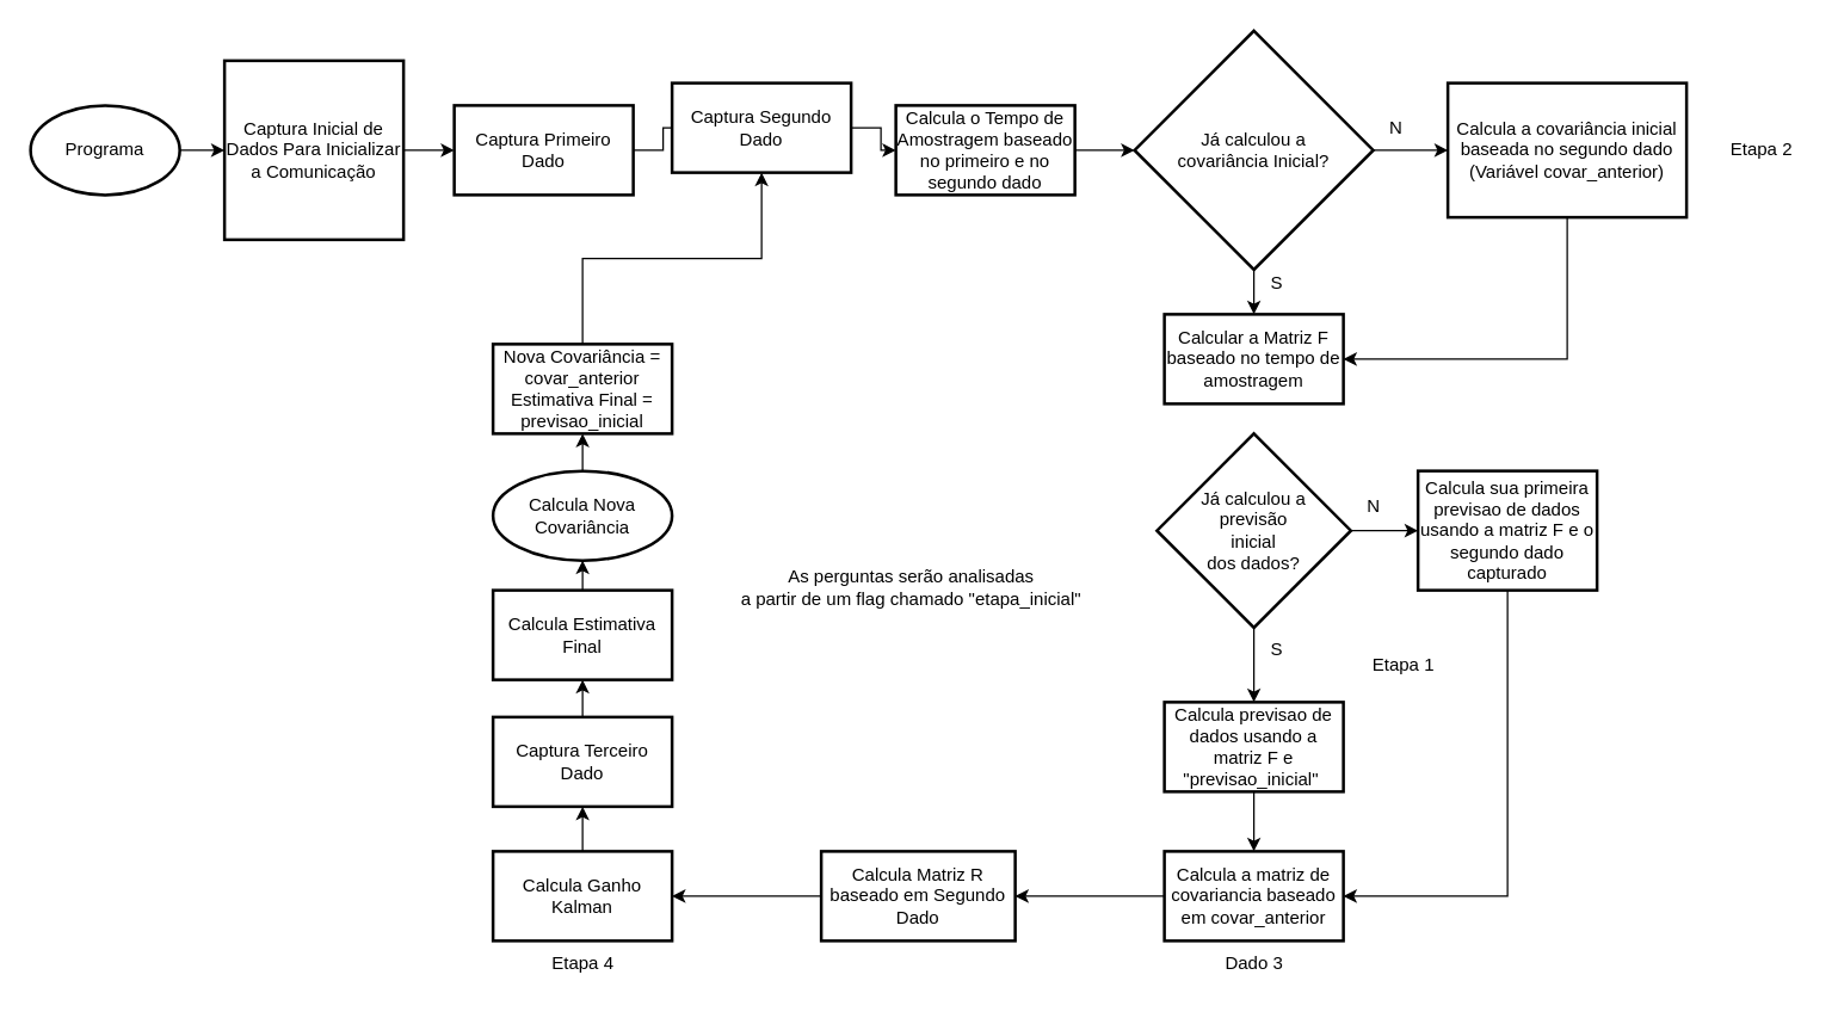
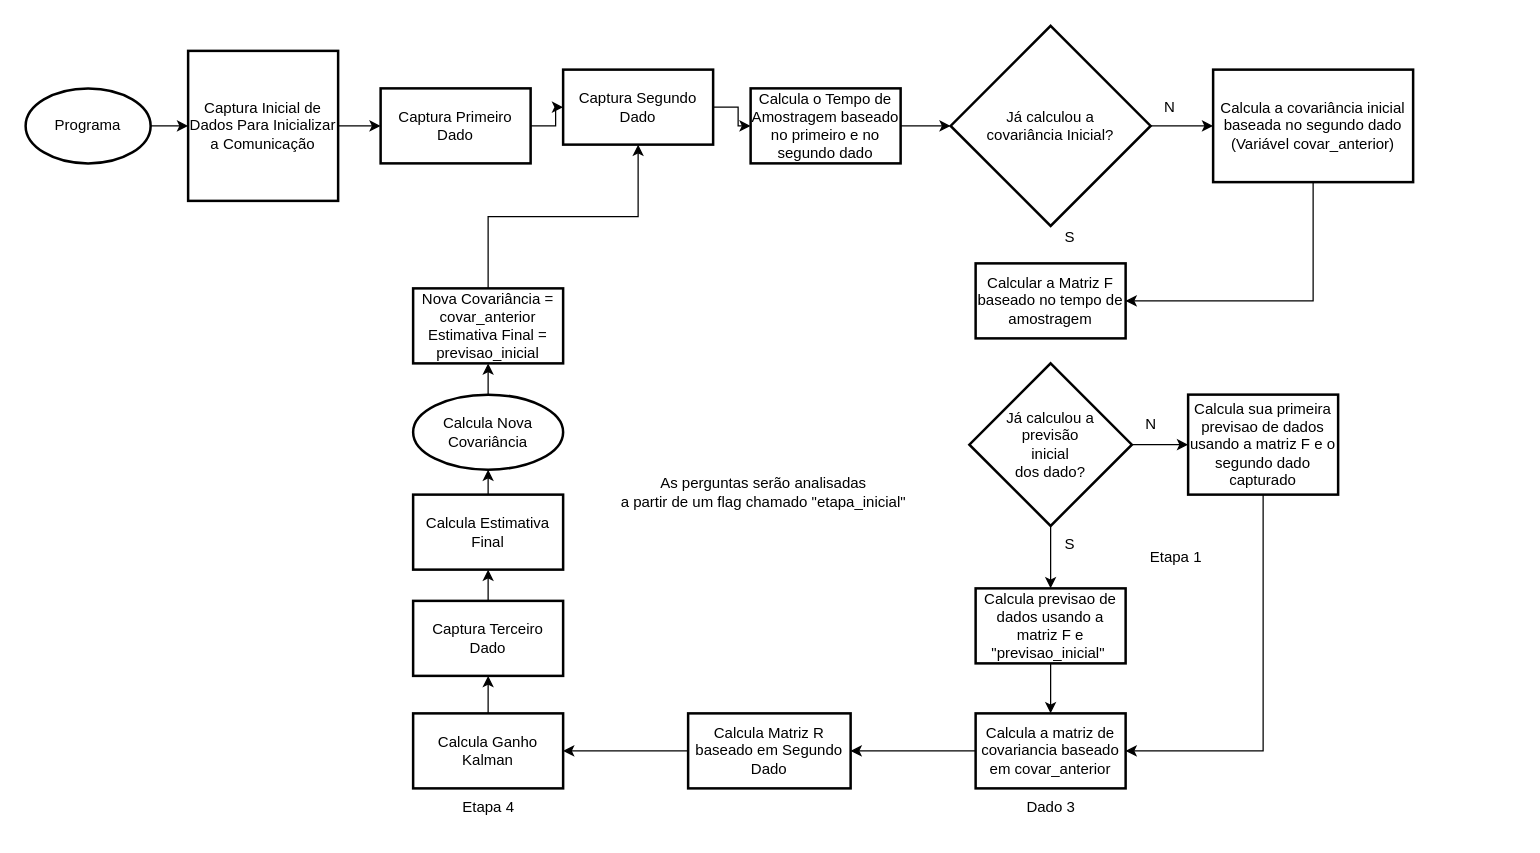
- <mxCell id="6" value="" style="edgeStyle=orthogonalEdgeStyle;rounded=0;orthogonalLoop=1;jettySize=auto;html=1;endArrow=none;" edge="1" parent="1" source="7" target="9"><mxGeometry relative="1" as="geometry" /></mxCell>
+ <mxCell id="6" value="" style="edgeStyle=orthogonalEdgeStyle;rounded=0;orthogonalLoop=1;jettySize=auto;html=1;" edge="1" parent="1" source="7" target="9"><mxGeometry relative="1" as="geometry" /></mxCell>
- <mxCell id="18" value="Etapa 2" style="text;html=1;align=center;verticalAlign=middle;resizable=0;points=[];autosize=1;strokeColor=none;fillColor=none;" vertex="1" parent="1"><mxGeometry x="1150" y="85" width="60" height="30" as="geometry" /></mxCell>
- <mxCell id="22" style="edgeStyle=orthogonalEdgeStyle;rounded=0;orthogonalLoop=1;jettySize=auto;html=1;exitX=0.5;exitY=1;exitDx=0;exitDy=0;entryX=0.5;entryY=0;entryDx=0;entryDy=0;" edge="1" parent="1" source="24" target="12"><mxGeometry relative="1" as="geometry" /></mxCell>
- <mxCell id="42" value="Já calculou a &lt;br&gt;previsão &lt;br&gt;inicial &lt;br&gt;dos dados?" style="rhombus;whiteSpace=wrap;html=1;strokeWidth=2;" vertex="1" parent="1"><mxGeometry x="775" y="290" width="130" height="130" as="geometry" /></mxCell>
+ <mxCell id="42" value="Já calculou a &lt;br&gt;previsão &lt;br&gt;inicial &lt;br&gt;dos dado?" style="rhombus;whiteSpace=wrap;html=1;strokeWidth=2;" vertex="1" parent="1"><mxGeometry x="775" y="290" width="130" height="130" as="geometry" /></mxCell>
